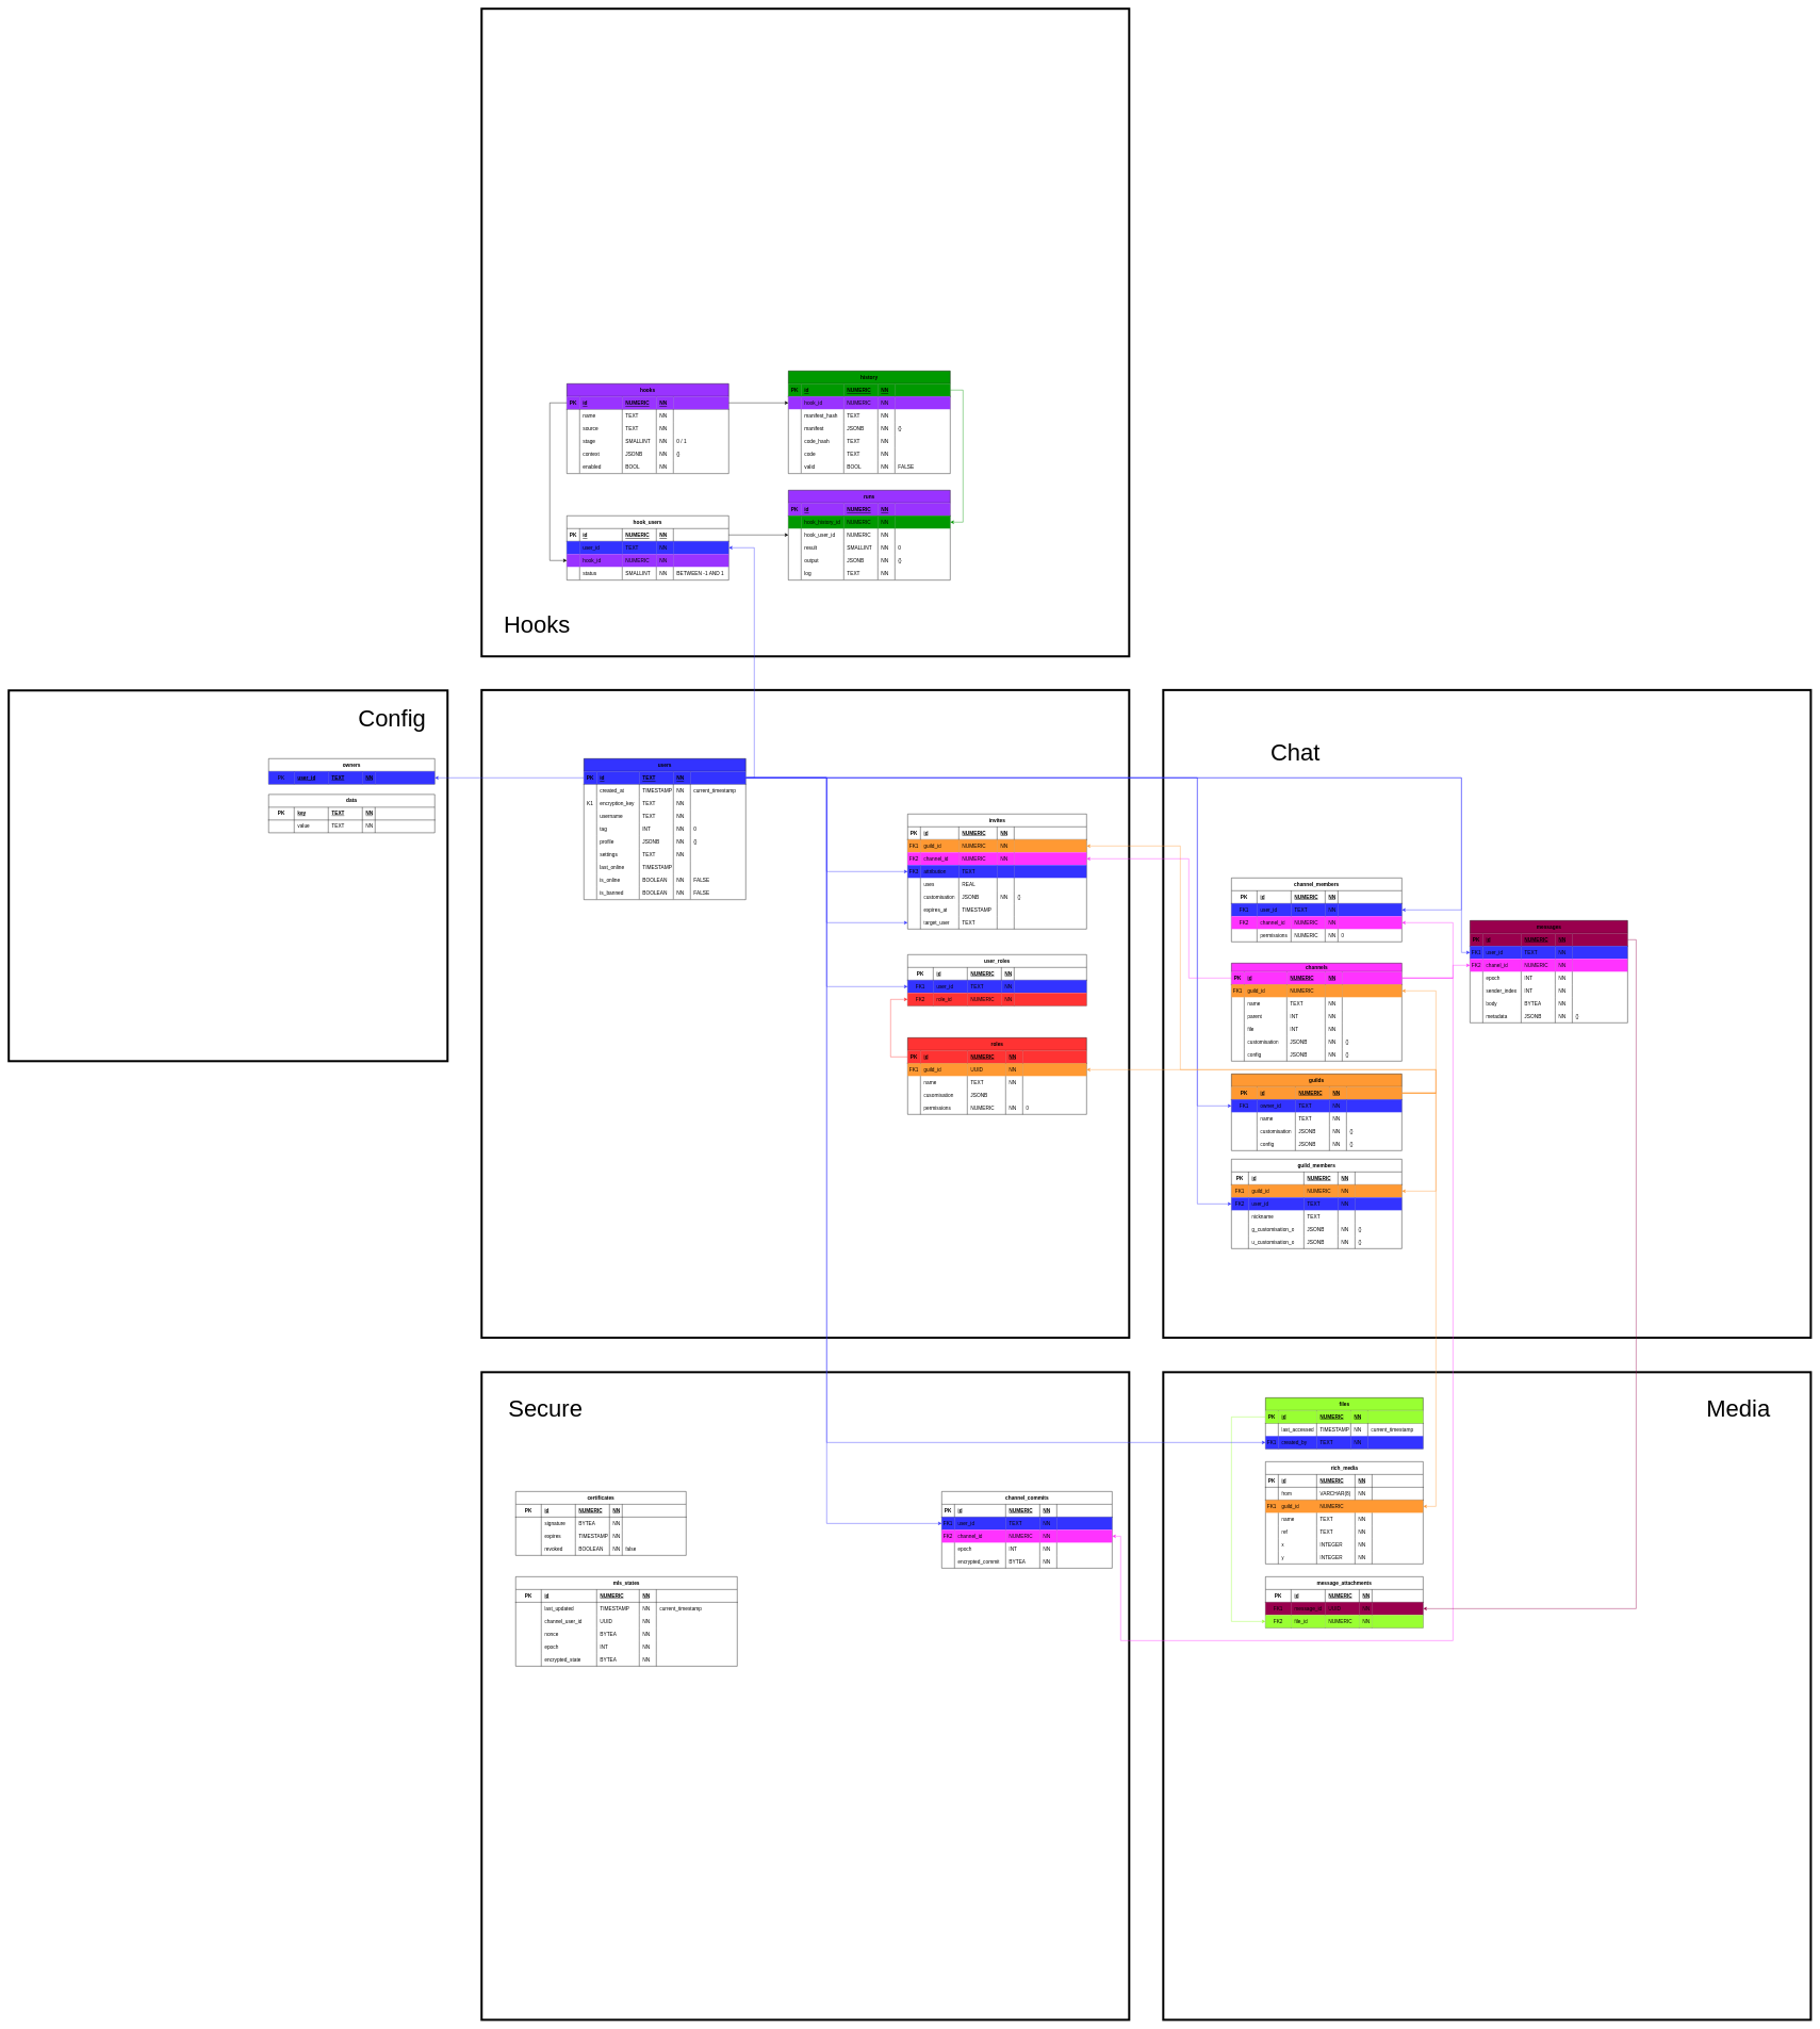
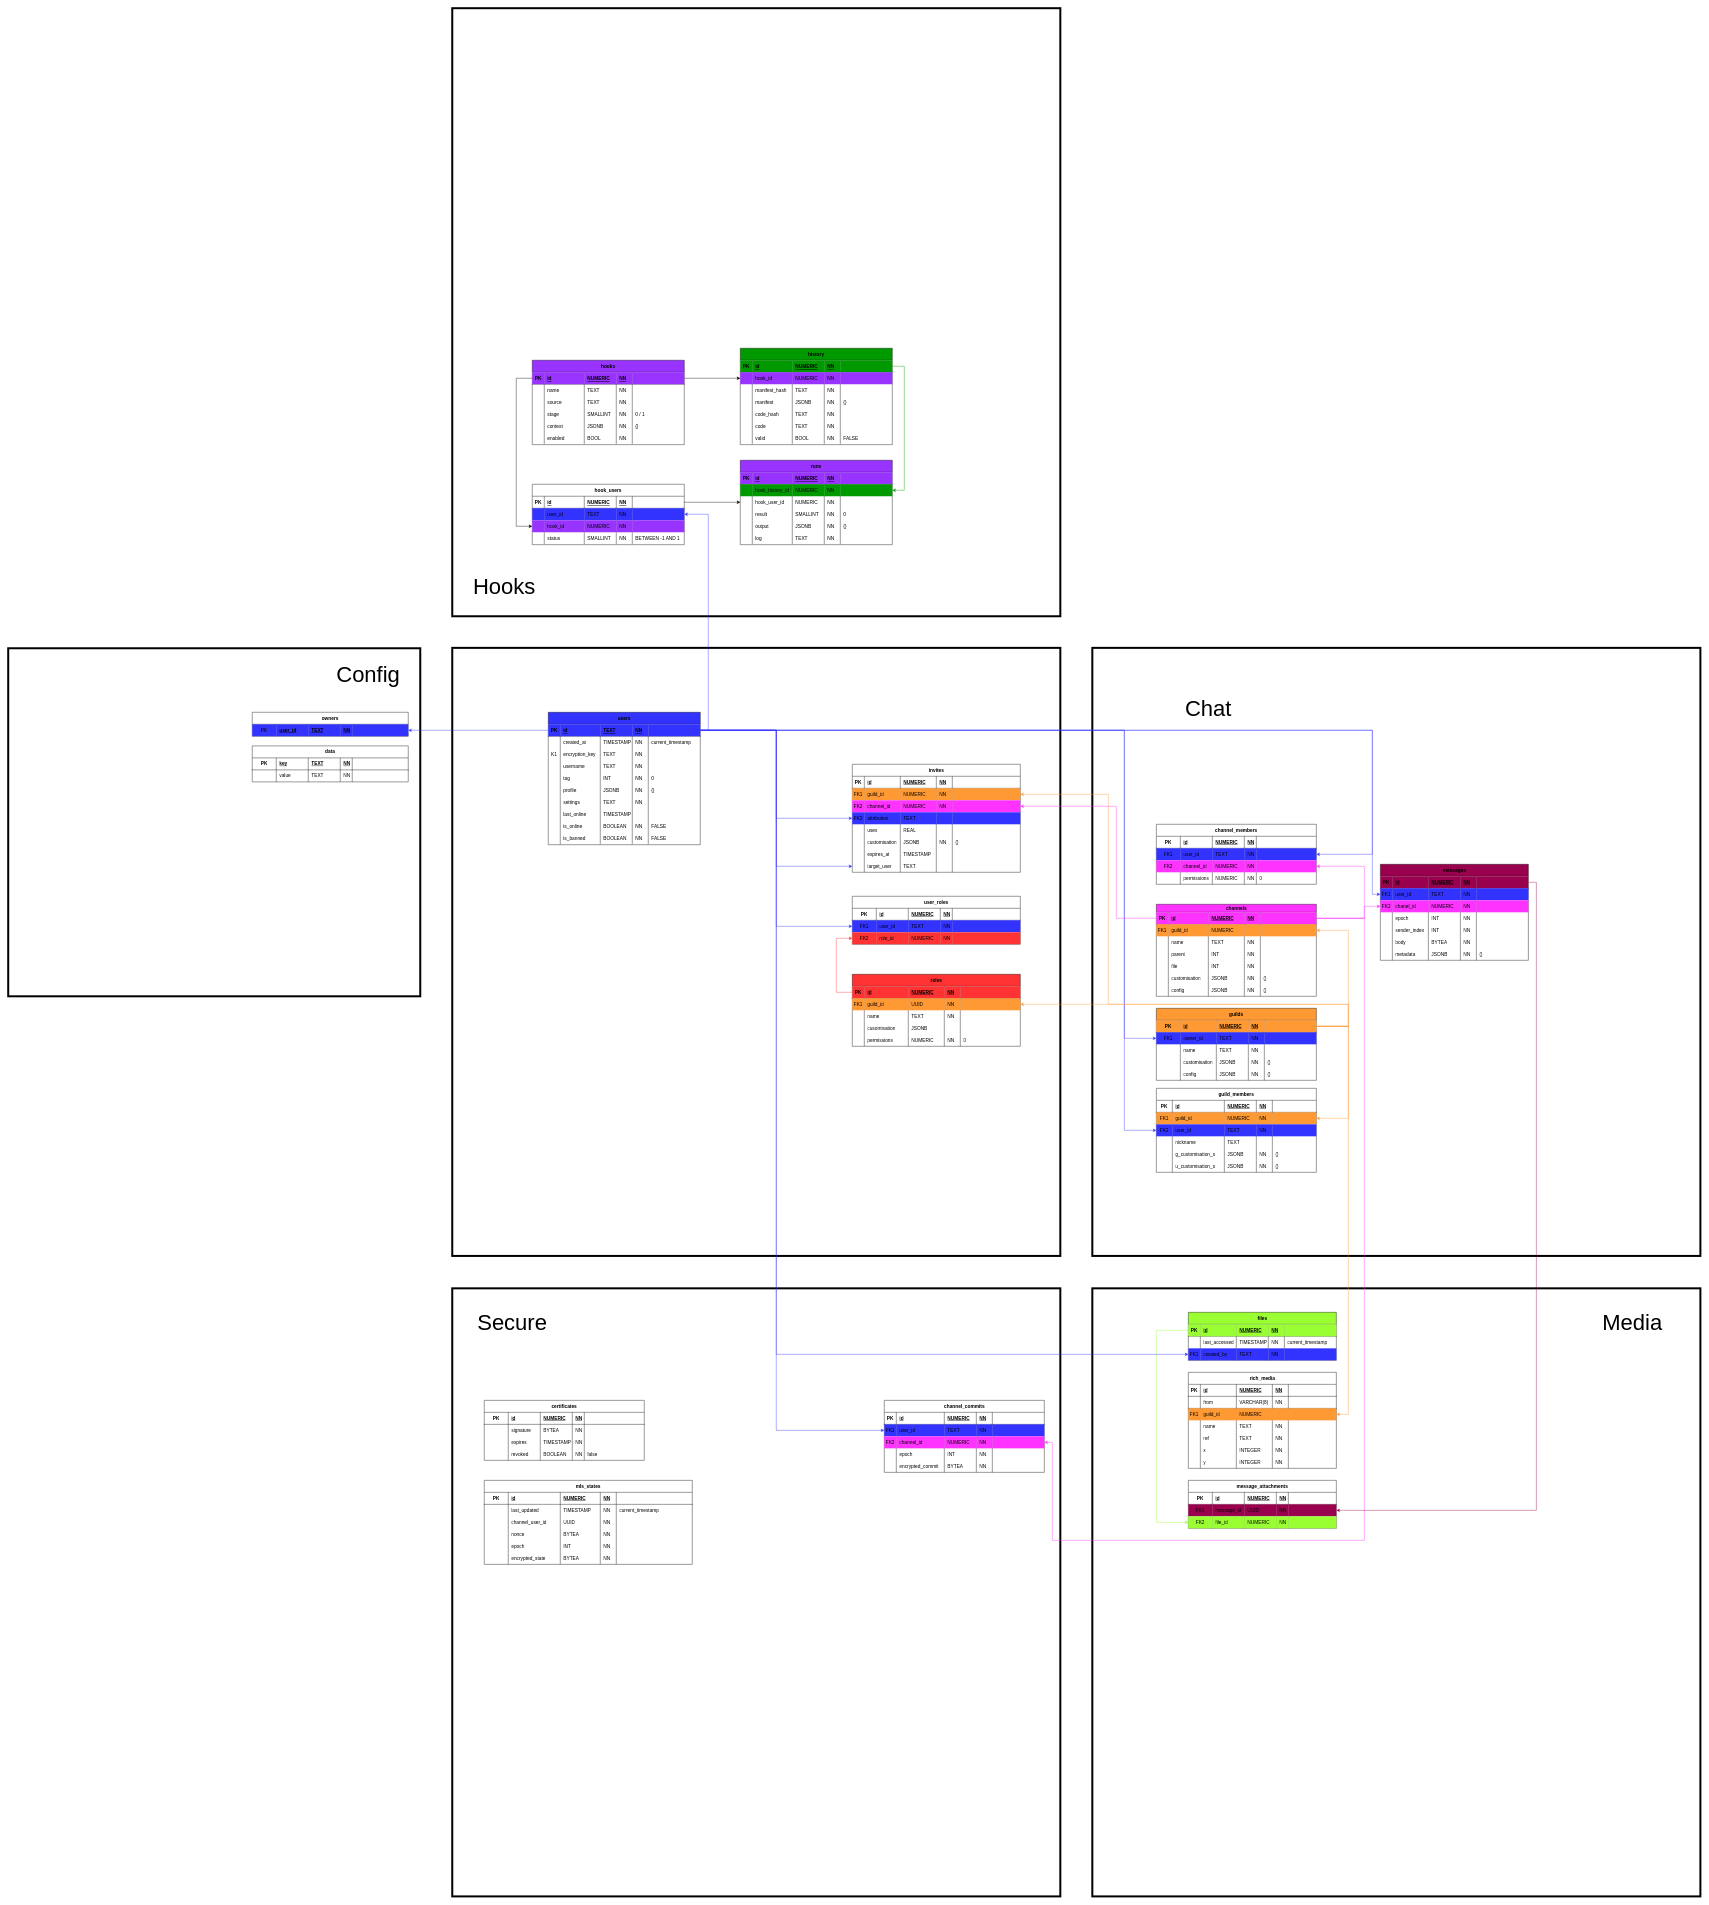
- <mxCell id="303" value="Chat" style="text;html=1;align=center;verticalAlign=middle;whiteSpace=wrap;rounded=0;fontSize=55;" parent="1" vertex="1"><mxGeometry x="2930" y="1720" width="220" height="90" as="geometry" /></mxCell>
+ <mxCell id="303" value="Chat" style="text;html=1;align=center;verticalAlign=middle;whiteSpace=wrap;rounded=0;fontSize=55;" parent="1" vertex="1"><mxGeometry x="2910" y="1725" width="220" height="90" as="geometry" /></mxCell>
